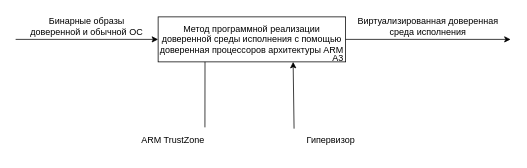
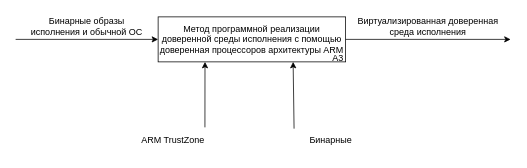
- <mxCell id="5" value="Бинарные образы доверенной и обычной ОС" style="text;html=1;align=center;verticalAlign=middle;whiteSpace=wrap;rounded=0;" parent="1" vertex="1"><mxGeometry x="30" y="20" width="170" height="30" as="geometry" /></mxCell>
+ <mxCell id="5" value="Бинарные образы исполнения и обычной ОС" style="text;html=1;align=center;verticalAlign=middle;whiteSpace=wrap;rounded=0;" parent="1" vertex="1"><mxGeometry x="30" y="20" width="170" height="30" as="geometry" /></mxCell>
- <mxCell id="6" value="" style="endArrow=none;html=1;rounded=0;entryX=0.25;entryY=1;entryDx=0;entryDy=0;exitX=0.924;exitY=-0.09;exitDx=0;exitDy=0;exitPerimeter=0;" parent="1" source="8" target="2" edge="1"><mxGeometry width="50" height="50" relative="1" as="geometry"><mxPoint x="273" y="162" as="sourcePoint" /><mxPoint x="350" y="72" as="targetPoint" /></mxGeometry></mxCell>
+ <mxCell id="6" value="" style="endArrow=classic;html=1;rounded=0;entryX=0.25;entryY=1;entryDx=0;entryDy=0;exitX=0.924;exitY=-0.09;exitDx=0;exitDy=0;exitPerimeter=0;" parent="1" source="8" target="2" edge="1"><mxGeometry width="50" height="50" relative="1" as="geometry"><mxPoint x="273" y="162" as="sourcePoint" /><mxPoint x="350" y="72" as="targetPoint" /></mxGeometry></mxCell>
- <mxCell id="9" value="Гипервизор" style="text;html=1;align=center;verticalAlign=middle;whiteSpace=wrap;rounded=0;" parent="1" vertex="1"><mxGeometry x="377.5" y="172" width="125" height="30" as="geometry" /></mxCell>
+ <mxCell id="9" value="Бинарные" style="text;html=1;align=center;verticalAlign=middle;whiteSpace=wrap;rounded=0;" parent="1" vertex="1"><mxGeometry x="377.5" y="172" width="125" height="30" as="geometry" /></mxCell>
